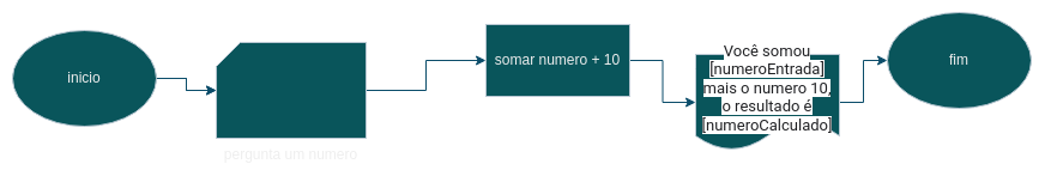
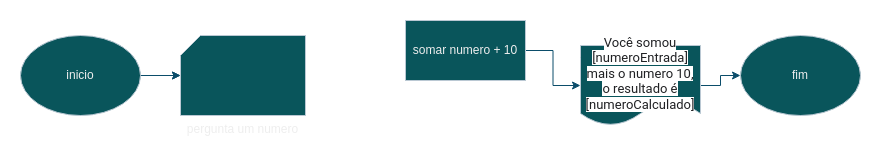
- <mxCell id="5" value="fim" style="ellipse;whiteSpace=wrap;html=1;fillColor=#09555B;strokeColor=#BAC8D3;fontColor=#EEEEEE;" vertex="1" parent="1"><mxGeometry x="740" y="10" width="120" height="80" as="geometry" /></mxCell>
+ <mxCell id="5" value="fim" style="ellipse;whiteSpace=wrap;html=1;fillColor=#09555B;strokeColor=#BAC8D3;fontColor=#EEEEEE;" vertex="1" parent="1"><mxGeometry x="740" y="35" width="120" height="80" as="geometry" /></mxCell>
- <mxCell id="4" value="inicio" style="ellipse;whiteSpace=wrap;html=1;fillColor=#09555B;strokeColor=#BAC8D3;fontColor=#EEEEEE;" vertex="1" parent="1"><mxGeometry x="10" y="25" width="120" height="80" as="geometry" /></mxCell>
+ <mxCell id="4" value="inicio" style="ellipse;whiteSpace=wrap;html=1;fillColor=#09555B;strokeColor=#BAC8D3;fontColor=#EEEEEE;" vertex="1" parent="1"><mxGeometry x="20" y="35" width="120" height="80" as="geometry" /></mxCell>
- <mxCell id="6" style="edgeStyle=orthogonalEdgeStyle;rounded=0;orthogonalLoop=1;jettySize=auto;html=1;strokeColor=#0B4D6A;" edge="1" parent="1" source="7" target="9"><mxGeometry relative="1" as="geometry" /></mxCell>
